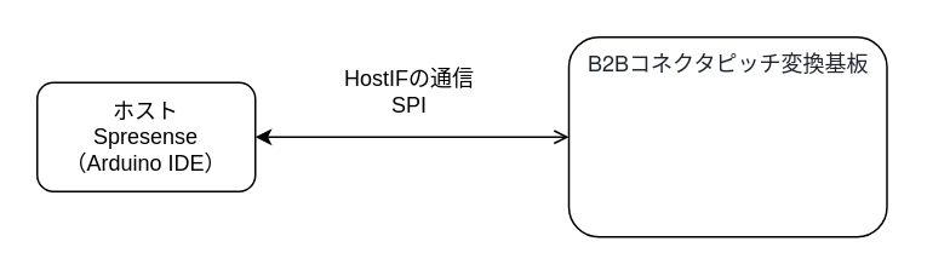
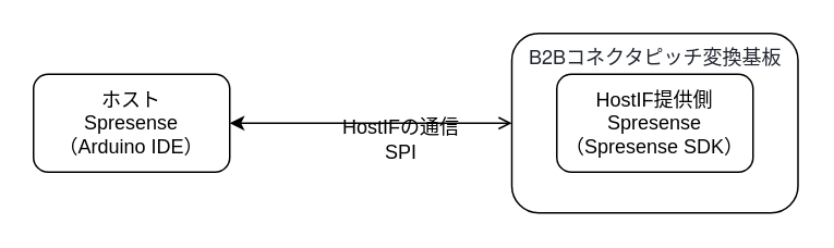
- <mxCell id="5" value="HostIFの通信&lt;br&gt;SPI" style="text;html=1;strokeColor=none;fillColor=none;align=center;verticalAlign=middle;whiteSpace=wrap;rounded=0;" parent="1" vertex="1"><mxGeometry x="180" y="35" width="90" height="30" as="geometry" /></mxCell>
+ <mxCell id="5" value="HostIFの通信&lt;br&gt;SPI" style="text;html=1;strokeColor=none;fillColor=none;align=center;verticalAlign=middle;whiteSpace=wrap;rounded=0;" parent="1" vertex="1"><mxGeometry x="200" y="70" width="90" height="30" as="geometry" /></mxCell>
+ <mxCell id="4" value="HostIF提供側&lt;br&gt;Spresense（Spresense SDK）" style="rounded=1;whiteSpace=wrap;html=1;" parent="1" vertex="1"><mxGeometry x="340" y="45" width="120" height="60" as="geometry" /></mxCell>
